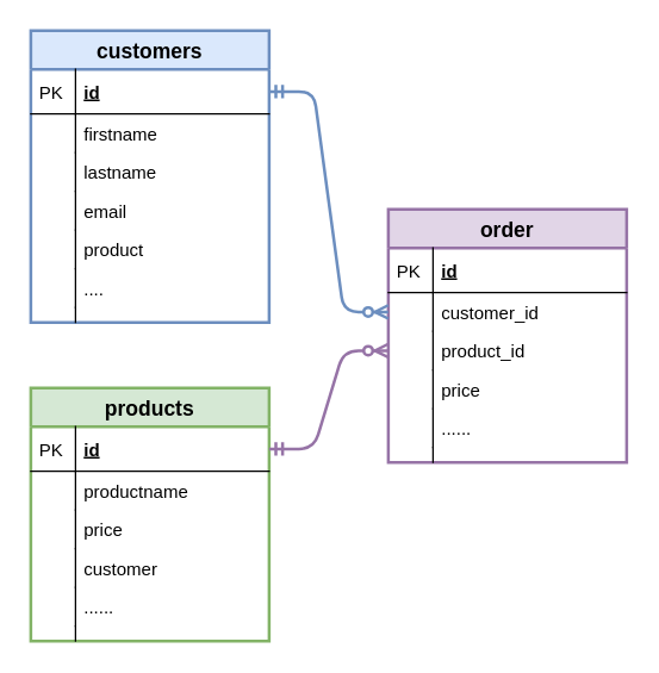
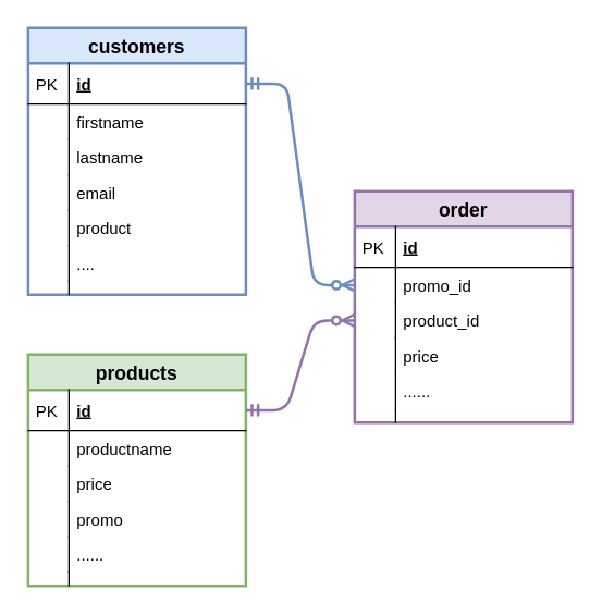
- <mxCell id="33" value="customer_id" style="shape=partialRectangle;top=0;left=0;right=0;bottom=0;align=left;verticalAlign=top;fillColor=none;spacingLeft=34;spacingRight=4;overflow=hidden;rotatable=0;points=[[0,0.5],[1,0.5]];portConstraint=eastwest;dropTarget=0;fontSize=12;" vertex="1" parent="30"><mxGeometry y="56" width="160" height="26" as="geometry" /></mxCell>
+ <mxCell id="33" value="promo_id" style="shape=partialRectangle;top=0;left=0;right=0;bottom=0;align=left;verticalAlign=top;fillColor=none;spacingLeft=34;spacingRight=4;overflow=hidden;rotatable=0;points=[[0,0.5],[1,0.5]];portConstraint=eastwest;dropTarget=0;fontSize=12;" vertex="1" parent="30"><mxGeometry y="56" width="160" height="26" as="geometry" /></mxCell>
- <mxCell id="24" value="customer" style="shape=partialRectangle;top=0;left=0;right=0;bottom=0;align=left;verticalAlign=top;fillColor=none;spacingLeft=34;spacingRight=4;overflow=hidden;rotatable=0;points=[[0,0.5],[1,0.5]];portConstraint=eastwest;dropTarget=0;fontSize=12;" vertex="1" parent="17"><mxGeometry y="108" width="160" height="26" as="geometry" /></mxCell>
+ <mxCell id="24" value="promo" style="shape=partialRectangle;top=0;left=0;right=0;bottom=0;align=left;verticalAlign=top;fillColor=none;spacingLeft=34;spacingRight=4;overflow=hidden;rotatable=0;points=[[0,0.5],[1,0.5]];portConstraint=eastwest;dropTarget=0;fontSize=12;" vertex="1" parent="17"><mxGeometry y="108" width="160" height="26" as="geometry" /></mxCell>
